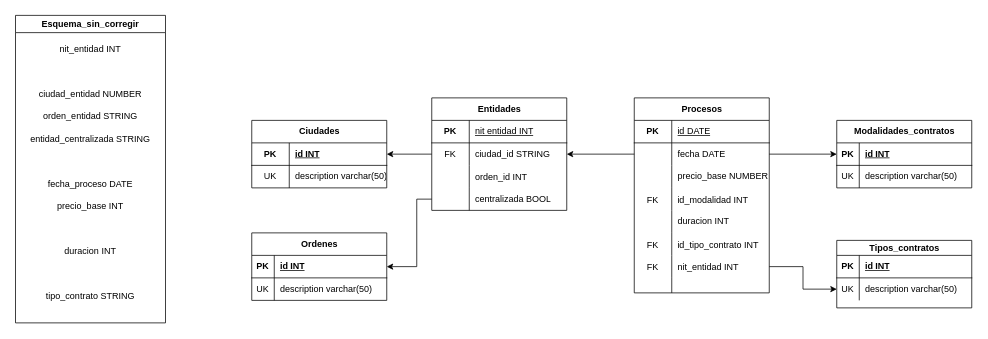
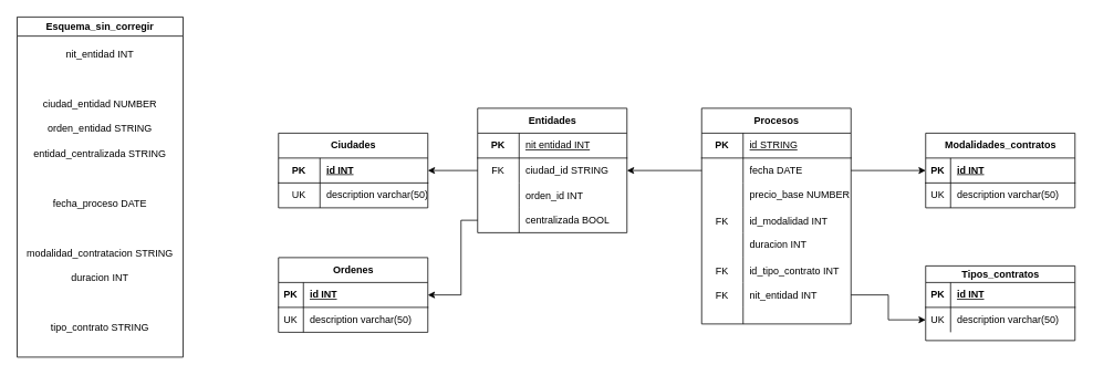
- <mxCell id="50" value="&lt;span style=&quot;font-weight: 400;&quot;&gt;id DATE&lt;/span&gt;" style="shape=partialRectangle;connectable=0;fillColor=none;top=0;left=0;bottom=0;right=0;align=left;spacingLeft=6;fontStyle=5;overflow=hidden;whiteSpace=wrap;html=1;" parent="48" vertex="1"><mxGeometry x="50" width="130" height="30" as="geometry"><mxRectangle width="130" height="30" as="alternateBounds" /></mxGeometry></mxCell>
+ <mxCell id="50" value="&lt;span style=&quot;font-weight: 400;&quot;&gt;id STRING&lt;/span&gt;" style="shape=partialRectangle;connectable=0;fillColor=none;top=0;left=0;bottom=0;right=0;align=left;spacingLeft=6;fontStyle=5;overflow=hidden;whiteSpace=wrap;html=1;" parent="48" vertex="1"><mxGeometry x="50" width="130" height="30" as="geometry"><mxRectangle width="130" height="30" as="alternateBounds" /></mxGeometry></mxCell>
- <mxCell id="8" value="precio_base INT" style="text;html=1;align=center;verticalAlign=middle;whiteSpace=wrap;rounded=0;" parent="2" vertex="1"><mxGeometry y="240" width="200" height="30" as="geometry" /></mxCell>
+ <mxCell id="9" value="modalidad_contratacion STRING" style="text;html=1;align=center;verticalAlign=middle;whiteSpace=wrap;rounded=0;" parent="2" vertex="1"><mxGeometry y="270" width="200" height="30" as="geometry" /></mxCell>
